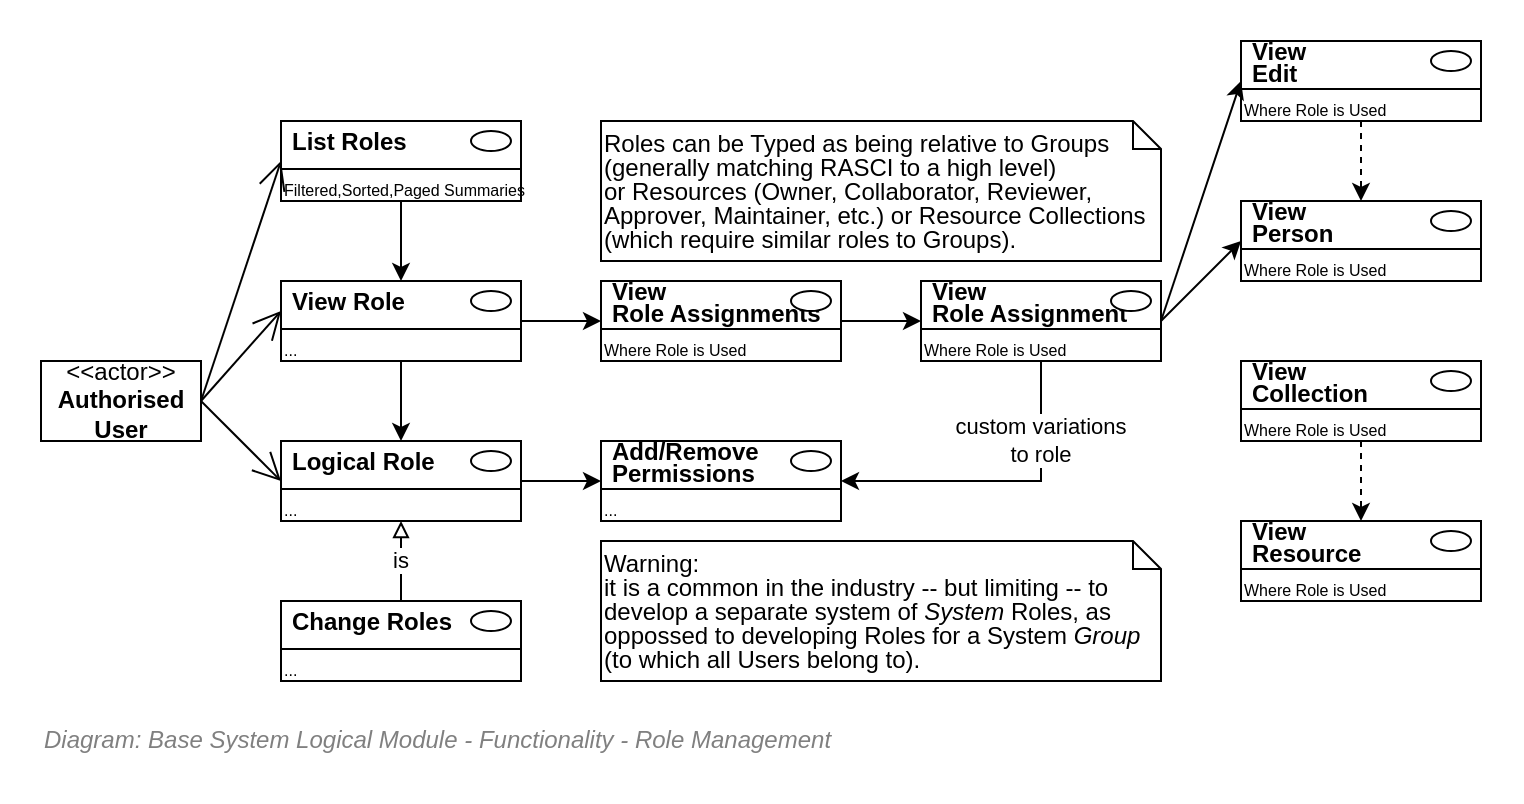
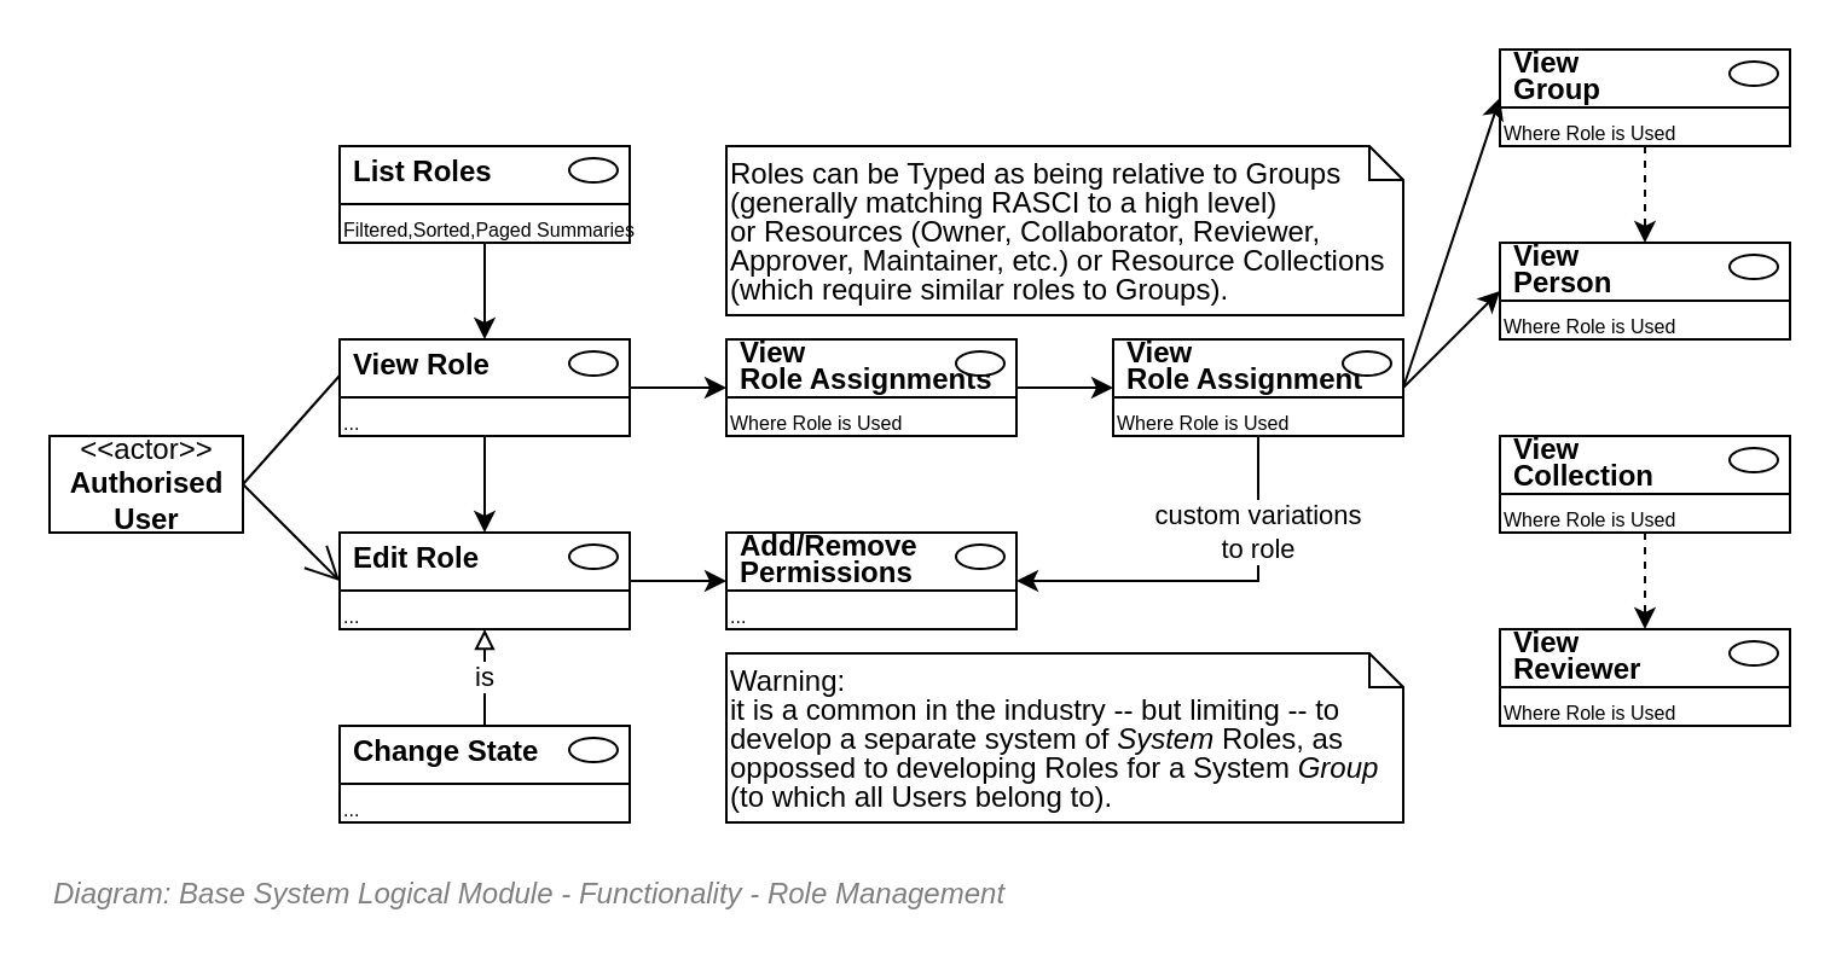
- <mxCell id="42" value="&lt;p style=&quot;line-height: 0.9;&quot;&gt;View&lt;br&gt;Edit&lt;br&gt;&lt;/p&gt;" style="html=1;align=left;spacingLeft=4;verticalAlign=middle;strokeColor=none;fillColor=none;fontStyle=1;spacingTop=2;" vertex="1" parent="41"><mxGeometry width="120" height="20" as="geometry" /></mxCell>
+ <mxCell id="42" value="&lt;p style=&quot;line-height: 0.9;&quot;&gt;View&lt;br&gt;Group&lt;br&gt;&lt;/p&gt;" style="html=1;align=left;spacingLeft=4;verticalAlign=middle;strokeColor=none;fillColor=none;fontStyle=1;spacingTop=2;" vertex="1" parent="41"><mxGeometry width="120" height="20" as="geometry" /></mxCell>
- <mxCell id="8" value="" style="endArrow=open;endFill=1;endSize=12;html=1;strokeColor=#000000;fontSize=12;entryX=0;entryY=1;entryDx=0;entryDy=0;exitX=1;exitY=0.5;exitDx=0;exitDy=0;" edge="1" parent="1" source="2" target="4"><mxGeometry width="160" relative="1" as="geometry"><mxPoint x="100" y="200" as="sourcePoint" /><mxPoint x="150" y="250" as="targetPoint" /></mxGeometry></mxCell>
- <mxCell id="34" value="" style="endArrow=open;endFill=1;endSize=12;html=1;strokeColor=#000000;fontSize=12;entryX=0;entryY=0.75;entryDx=0;entryDy=0;exitX=1;exitY=0.5;exitDx=0;exitDy=0;" edge="1" parent="1" source="2" target="11"><mxGeometry width="160" relative="1" as="geometry"><mxPoint x="130" y="230" as="sourcePoint" /><mxPoint x="150" y="250" as="targetPoint" /></mxGeometry></mxCell>
+ <mxCell id="34" value="" style="endArrow=none;endFill=1;endSize=12;html=1;strokeColor=#000000;fontSize=12;entryX=0;entryY=0.75;entryDx=0;entryDy=0;exitX=1;exitY=0.5;exitDx=0;exitDy=0;" edge="1" parent="1" source="2" target="11"><mxGeometry width="160" relative="1" as="geometry"><mxPoint x="130" y="230" as="sourcePoint" /><mxPoint x="150" y="250" as="targetPoint" /></mxGeometry></mxCell>
- <mxCell id="16" value="&lt;p style=&quot;line-height: 0.9;&quot;&gt;Logical Role&lt;/p&gt;" style="html=1;align=left;spacingLeft=4;verticalAlign=middle;strokeColor=none;fillColor=none;fontStyle=1;spacingTop=2;" vertex="1" parent="15"><mxGeometry width="120" height="20" as="geometry" /></mxCell>
+ <mxCell id="16" value="&lt;p style=&quot;line-height: 0.9;&quot;&gt;Edit Role&lt;/p&gt;" style="html=1;align=left;spacingLeft=4;verticalAlign=middle;strokeColor=none;fillColor=none;fontStyle=1;spacingTop=2;" vertex="1" parent="15"><mxGeometry width="120" height="20" as="geometry" /></mxCell>
- <mxCell id="68" value="&lt;p style=&quot;line-height: 0.9;&quot;&gt;View &lt;br&gt;Resource&lt;br&gt;&lt;/p&gt;" style="html=1;align=left;spacingLeft=4;verticalAlign=middle;strokeColor=none;fillColor=none;fontStyle=1;spacingTop=2;" vertex="1" parent="67"><mxGeometry width="120" height="20" as="geometry" /></mxCell>
+ <mxCell id="68" value="&lt;p style=&quot;line-height: 0.9;&quot;&gt;View &lt;br&gt;Reviewer&lt;br&gt;&lt;/p&gt;" style="html=1;align=left;spacingLeft=4;verticalAlign=middle;strokeColor=none;fillColor=none;fontStyle=1;spacingTop=2;" vertex="1" parent="67"><mxGeometry width="120" height="20" as="geometry" /></mxCell>
- <mxCell id="21" value="&lt;p style=&quot;line-height: 0.9;&quot;&gt;Change Roles&lt;/p&gt;" style="html=1;align=left;spacingLeft=4;verticalAlign=middle;strokeColor=none;fillColor=none;fontStyle=1;spacingTop=2;" vertex="1" parent="20"><mxGeometry width="120" height="20" as="geometry" /></mxCell>
+ <mxCell id="21" value="&lt;p style=&quot;line-height: 0.9;&quot;&gt;Change State&lt;/p&gt;" style="html=1;align=left;spacingLeft=4;verticalAlign=middle;strokeColor=none;fillColor=none;fontStyle=1;spacingTop=2;" vertex="1" parent="20"><mxGeometry width="120" height="20" as="geometry" /></mxCell>
